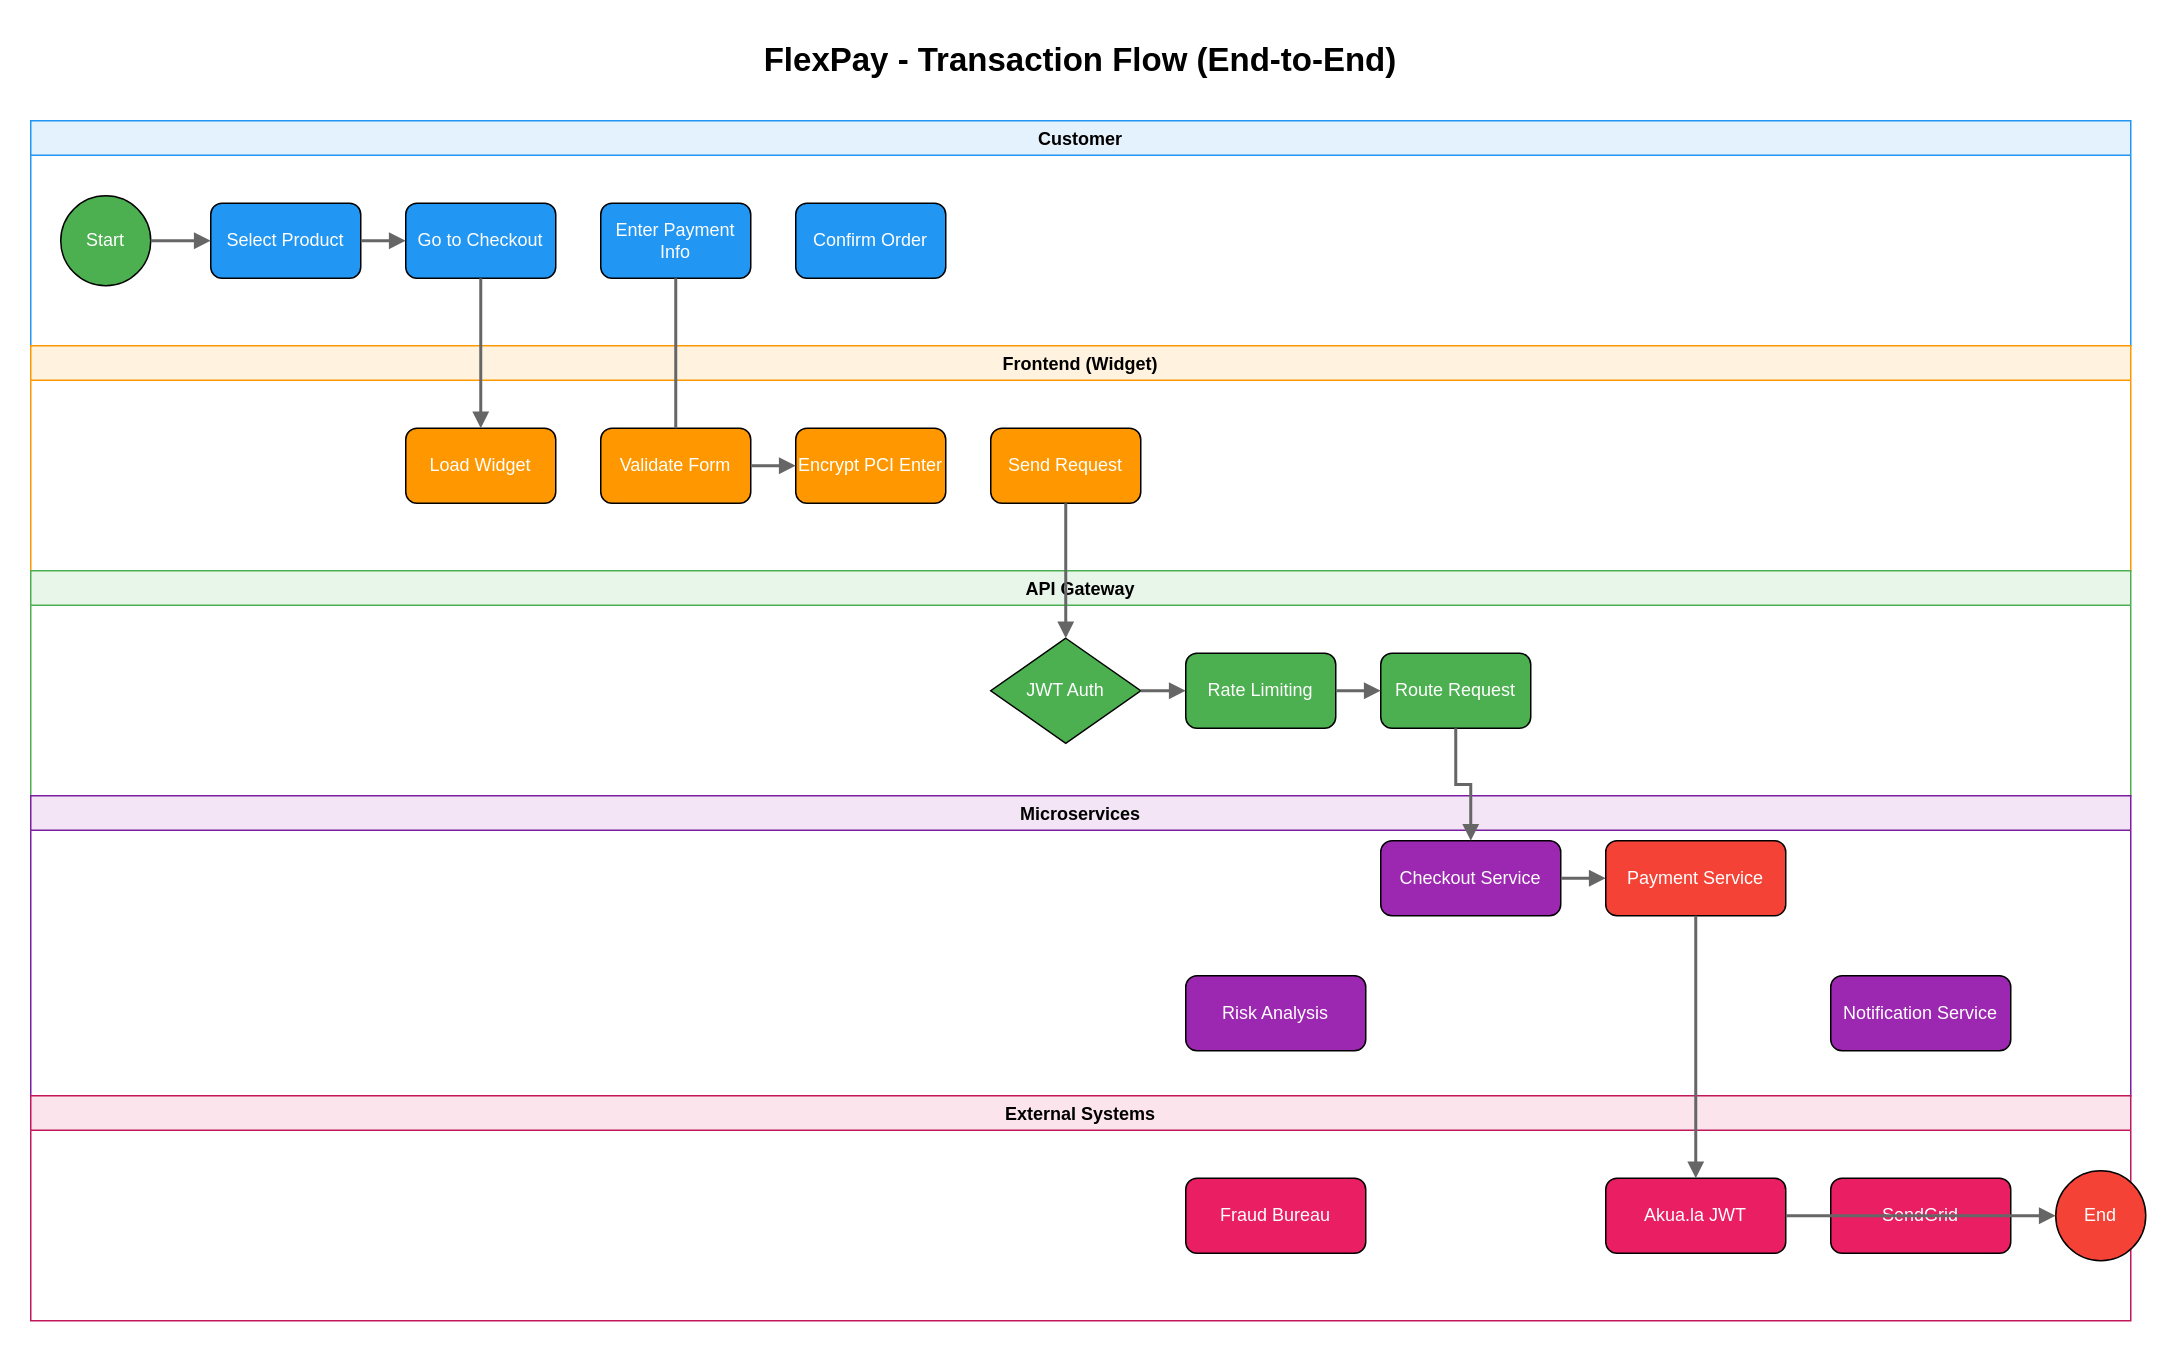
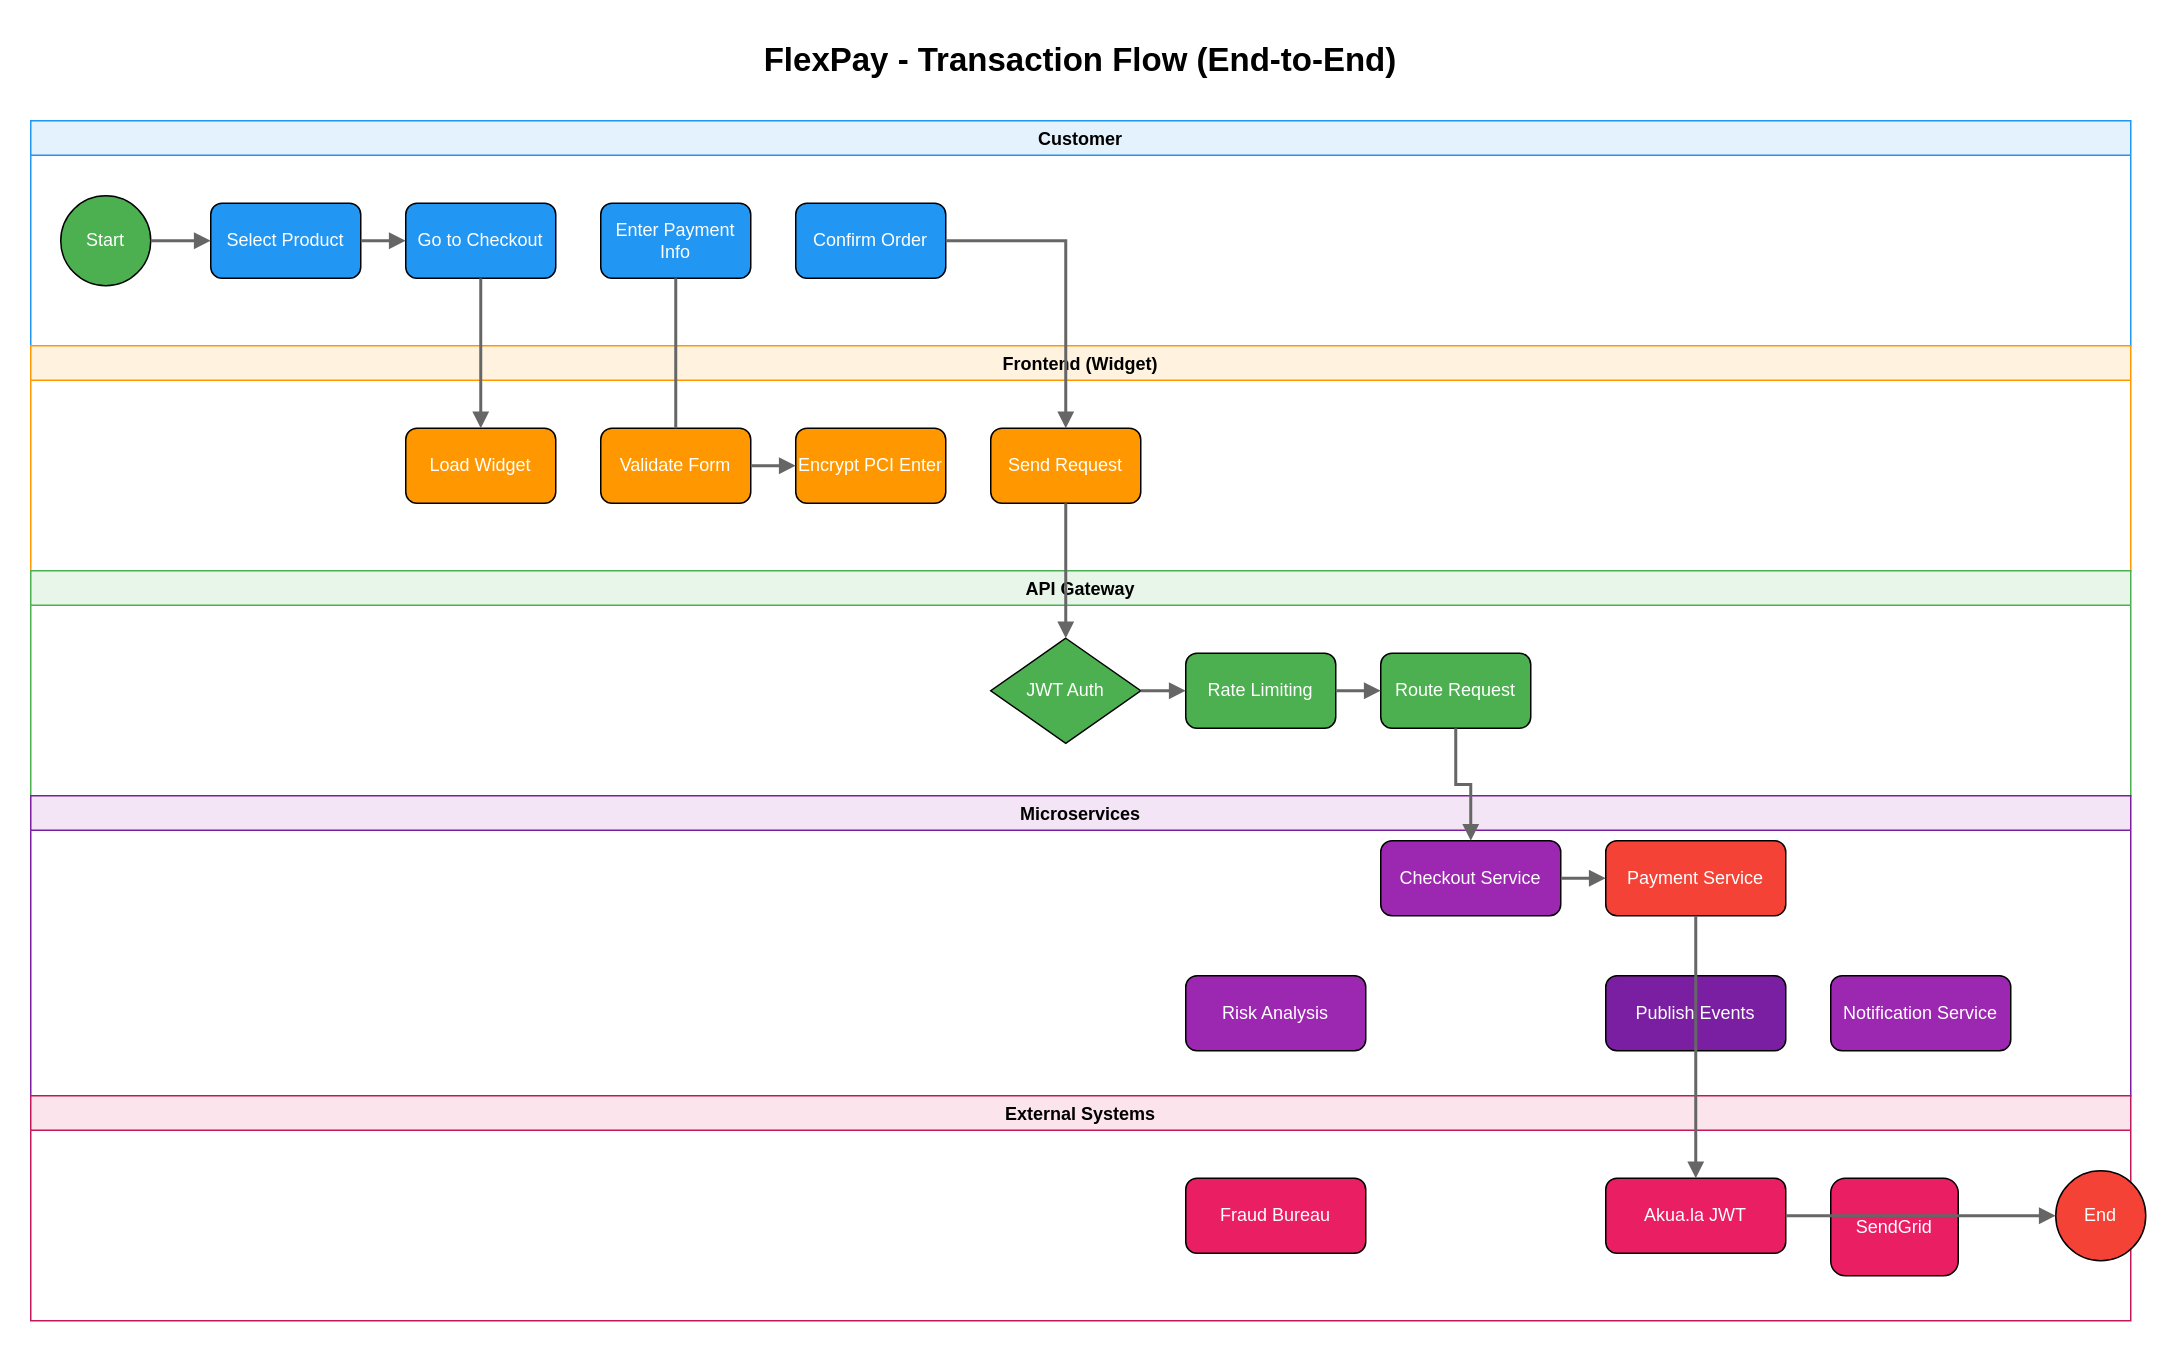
+ <mxCell id="34" style="edgeStyle=orthogonalEdgeStyle;rounded=0;orthogonalLoop=1;jettySize=auto;html=1;strokeColor=#666;strokeWidth=2;endArrow=block;endFill=1;" edge="1" parent="1" source="12" target="16"><mxGeometry relative="1" as="geometry" /></mxCell>
+ <mxCell id="24" value="Publish Events" style="rounded=1;whiteSpace=wrap;html=1;fillColor=#7b1fa2;fontColor=#ffffff;" vertex="1" parent="6"><mxGeometry x="1050" y="120" width="120" height="50" as="geometry" /></mxCell>
- <mxCell id="27" value="SendGrid" style="rounded=1;whiteSpace=wrap;html=1;fillColor=#e91e63;fontColor=#ffffff;" vertex="1" parent="7"><mxGeometry x="1200" y="55" width="120" height="50" as="geometry" /></mxCell>
+ <mxCell id="27" value="SendGrid" style="rounded=1;whiteSpace=wrap;html=1;fillColor=#e91e63;fontColor=#ffffff;" vertex="1" parent="7"><mxGeometry x="1200" y="55" width="85" height="65" as="geometry" /></mxCell>
